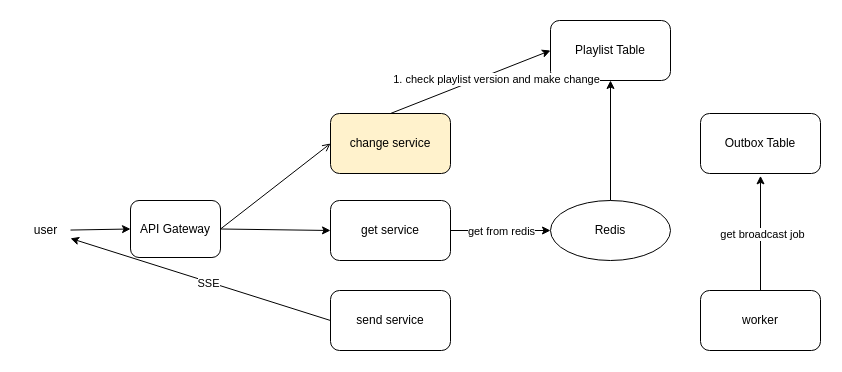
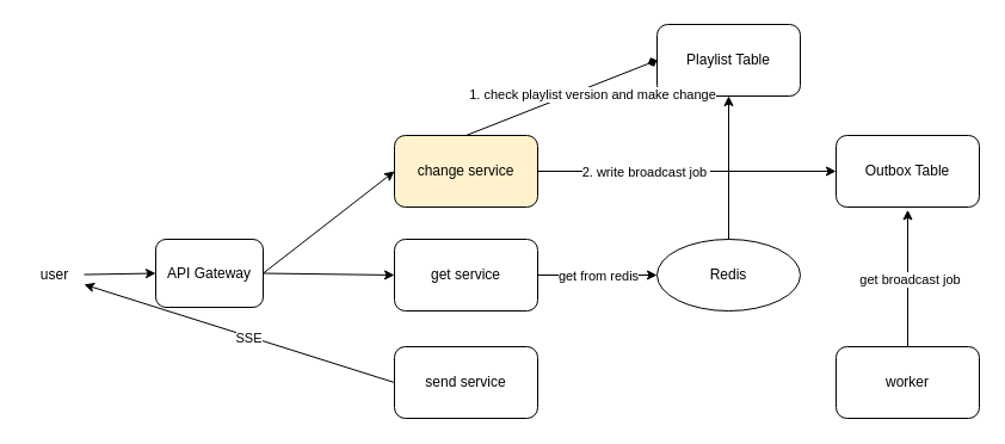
- <mxCell id="6" value="" style="edgeStyle=none;orthogonalLoop=1;jettySize=auto;html=1;rounded=0;exitX=0.5;exitY=0;exitDx=0;exitDy=0;entryX=0;entryY=0.5;entryDx=0;entryDy=0;" parent="1" source="3" target="5" edge="1"><mxGeometry width="100" relative="1" as="geometry"><mxPoint x="450" y="300" as="sourcePoint" /><mxPoint x="390" y="50" as="targetPoint" /><Array as="points" /></mxGeometry></mxCell>
+ <mxCell id="6" value="" style="edgeStyle=none;orthogonalLoop=1;jettySize=auto;html=1;rounded=0;exitX=0.5;exitY=0;exitDx=0;exitDy=0;entryX=0;entryY=0.5;entryDx=0;entryDy=0;endArrow=diamond;" parent="1" source="3" target="5" edge="1"><mxGeometry width="100" relative="1" as="geometry"><mxPoint x="450" y="300" as="sourcePoint" /><mxPoint x="390" y="50" as="targetPoint" /><Array as="points" /></mxGeometry></mxCell>
+ <mxCell id="17" value="" style="edgeStyle=none;orthogonalLoop=1;jettySize=auto;html=1;rounded=0;exitX=1;exitY=0.5;exitDx=0;exitDy=0;entryX=0;entryY=0.5;entryDx=0;entryDy=0;" edge="1" parent="1" source="3" target="16"><mxGeometry width="100" relative="1" as="geometry"><mxPoint x="460" y="160" as="sourcePoint" /><mxPoint x="560" y="160" as="targetPoint" /><Array as="points" /></mxGeometry></mxCell>
+ <mxCell id="18" value="2. write broadcast job&amp;nbsp;" style="edgeLabel;html=1;align=center;verticalAlign=middle;resizable=0;points=[];" vertex="1" connectable="0" parent="17"><mxGeometry x="-0.16" y="-2" relative="1" as="geometry"><mxPoint x="-15" y="-2" as="offset" /></mxGeometry></mxCell>
- <mxCell id="9" value="" style="edgeStyle=none;orthogonalLoop=1;jettySize=auto;html=1;rounded=0;entryX=0;entryY=0.5;entryDx=0;entryDy=0;exitX=1;exitY=0.5;exitDx=0;exitDy=0;endArrow=open;" edge="1" parent="1" source="8" target="3"><mxGeometry width="100" relative="1" as="geometry"><mxPoint x="280" y="220" as="sourcePoint" /><mxPoint x="380" y="220" as="targetPoint" /><Array as="points" /></mxGeometry></mxCell>
+ <mxCell id="9" value="" style="edgeStyle=none;orthogonalLoop=1;jettySize=auto;html=1;rounded=0;entryX=0;entryY=0.5;entryDx=0;entryDy=0;exitX=1;exitY=0.5;exitDx=0;exitDy=0;" edge="1" parent="1" source="8" target="3"><mxGeometry width="100" relative="1" as="geometry"><mxPoint x="280" y="220" as="sourcePoint" /><mxPoint x="380" y="220" as="targetPoint" /><Array as="points" /></mxGeometry></mxCell>
